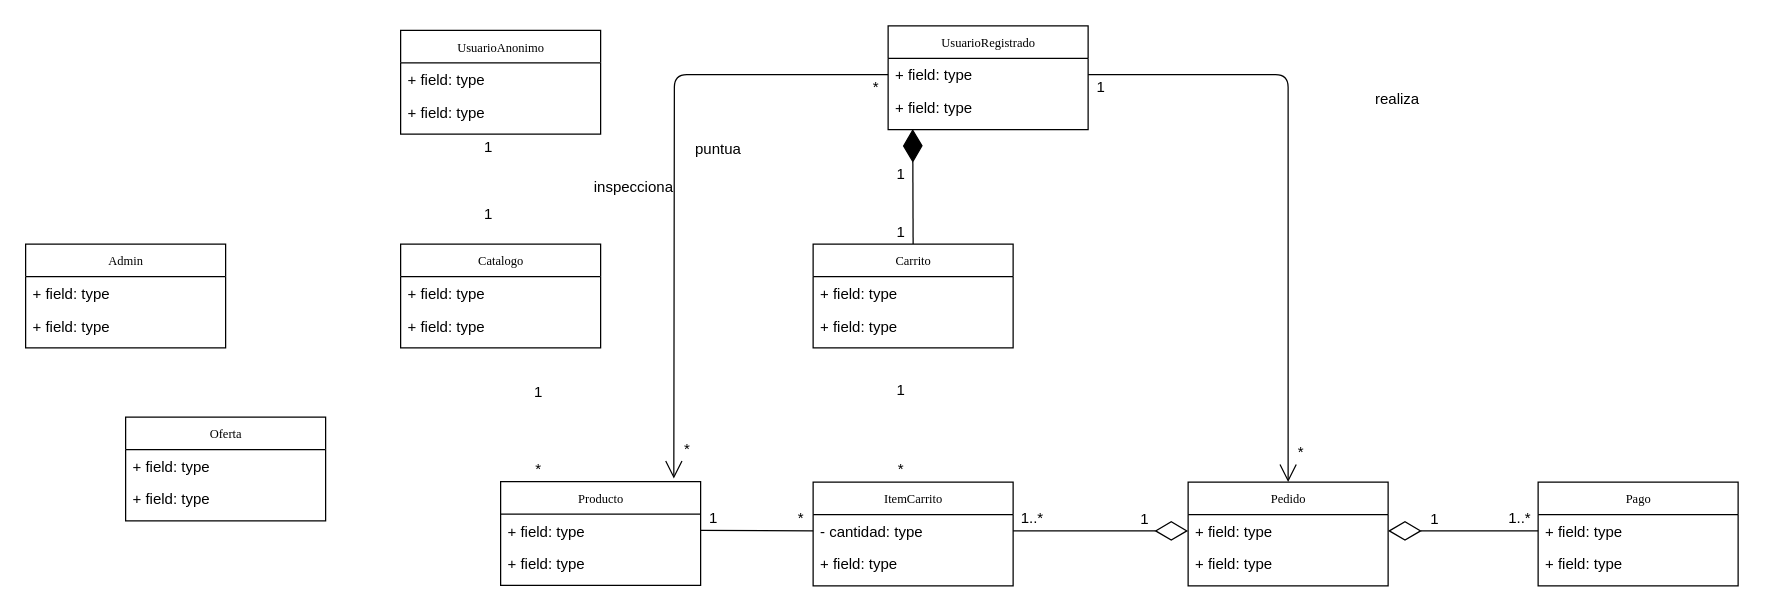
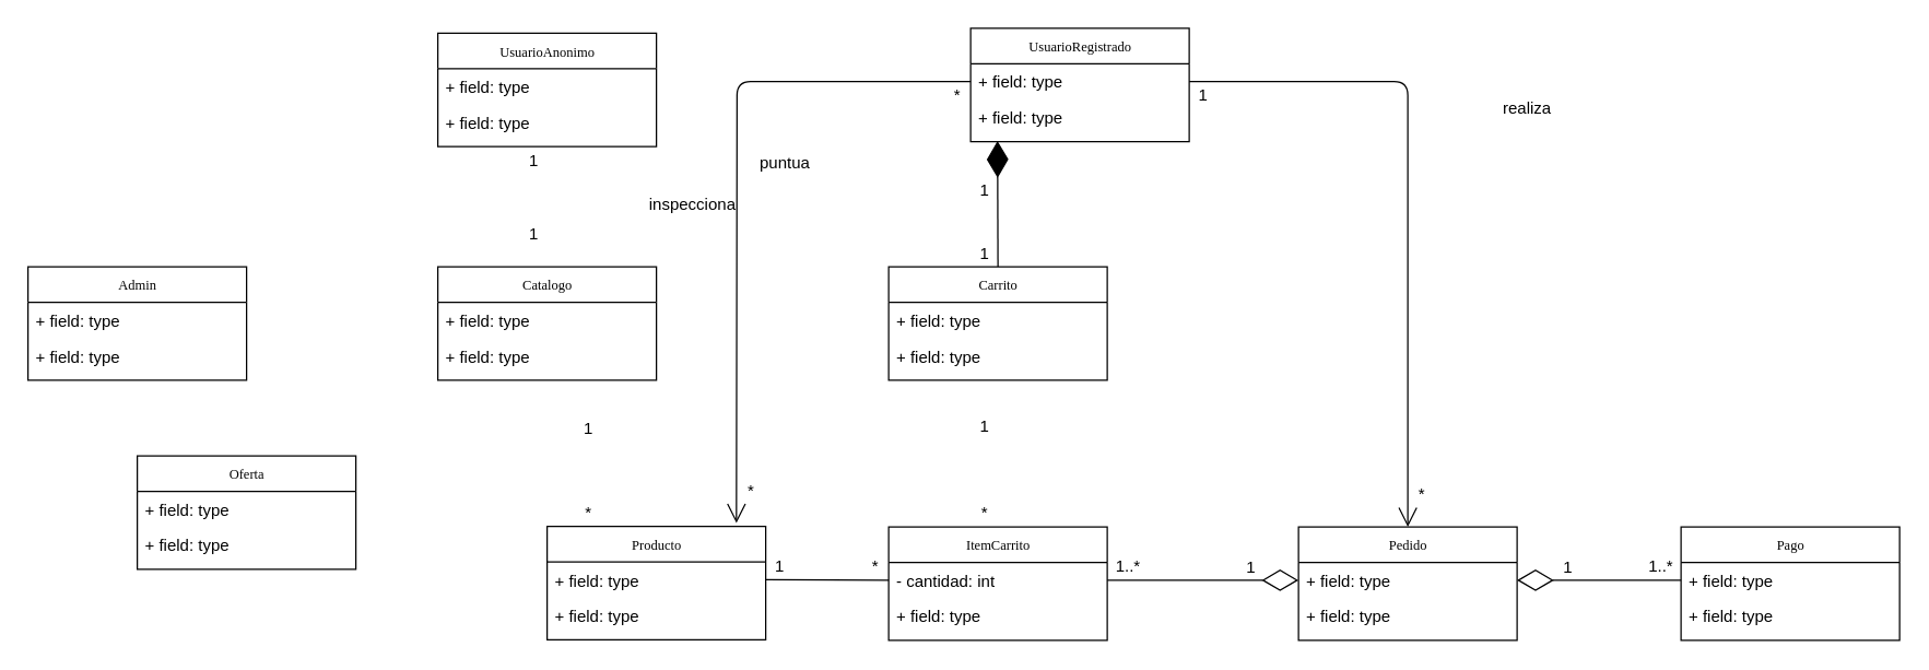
- <mxCell id="30" value="- cantidad: type" style="text;html=1;strokeColor=none;fillColor=none;align=left;verticalAlign=top;spacingLeft=4;spacingRight=4;whiteSpace=wrap;overflow=hidden;rotatable=0;points=[[0,0.5],[1,0.5]];portConstraint=eastwest;" vertex="1" parent="29"><mxGeometry y="26" width="160" height="26" as="geometry" /></mxCell>
+ <mxCell id="30" value="- cantidad: int" style="text;html=1;strokeColor=none;fillColor=none;align=left;verticalAlign=top;spacingLeft=4;spacingRight=4;whiteSpace=wrap;overflow=hidden;rotatable=0;points=[[0,0.5],[1,0.5]];portConstraint=eastwest;" vertex="1" parent="29"><mxGeometry y="26" width="160" height="26" as="geometry" /></mxCell>
